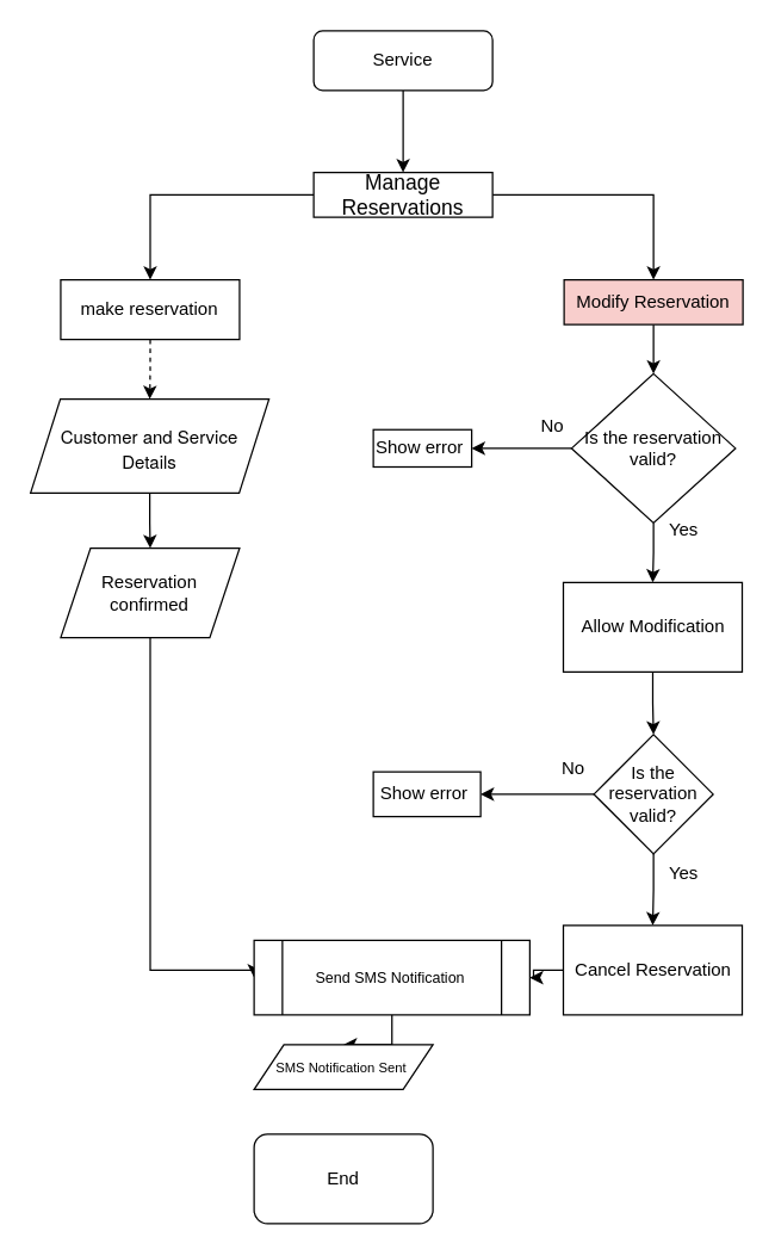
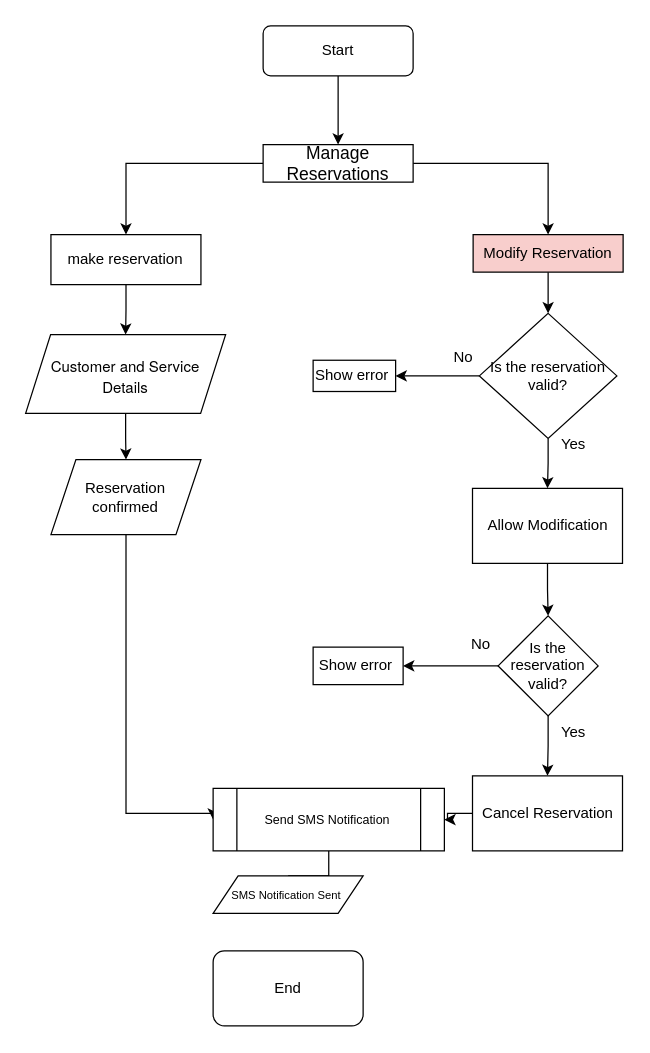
- <mxCell id="3" value="Service" style="rounded=1;whiteSpace=wrap;html=1;fontSize=12;glass=0;strokeWidth=1;shadow=0;" vertex="1" parent="1"><mxGeometry x="210" y="20" width="120" height="40" as="geometry" /></mxCell>
+ <mxCell id="3" value="Start" style="rounded=1;whiteSpace=wrap;html=1;fontSize=12;glass=0;strokeWidth=1;shadow=0;" vertex="1" parent="1"><mxGeometry x="210" y="20" width="120" height="40" as="geometry" /></mxCell>
- <mxCell id="7" value="" style="edgeStyle=orthogonalEdgeStyle;rounded=0;orthogonalLoop=1;jettySize=auto;html=1;dashed=1;" edge="1" parent="1" source="8" target="33"><mxGeometry relative="1" as="geometry" /></mxCell>
+ <mxCell id="7" value="" style="edgeStyle=orthogonalEdgeStyle;rounded=0;orthogonalLoop=1;jettySize=auto;html=1;" edge="1" parent="1" source="8" target="33"><mxGeometry relative="1" as="geometry" /></mxCell>
- <mxCell id="19" style="edgeStyle=orthogonalEdgeStyle;rounded=0;orthogonalLoop=1;jettySize=auto;html=1;entryX=0.5;entryY=0;entryDx=0;entryDy=0;" edge="1" parent="1" source="20" target="21"><mxGeometry relative="1" as="geometry" /></mxCell>
+ <mxCell id="19" style="edgeStyle=orthogonalEdgeStyle;rounded=0;orthogonalLoop=1;jettySize=auto;html=1;entryX=0.5;entryY=0;entryDx=0;entryDy=0;endArrow=none;" edge="1" parent="1" source="20" target="21"><mxGeometry relative="1" as="geometry" /></mxCell>
